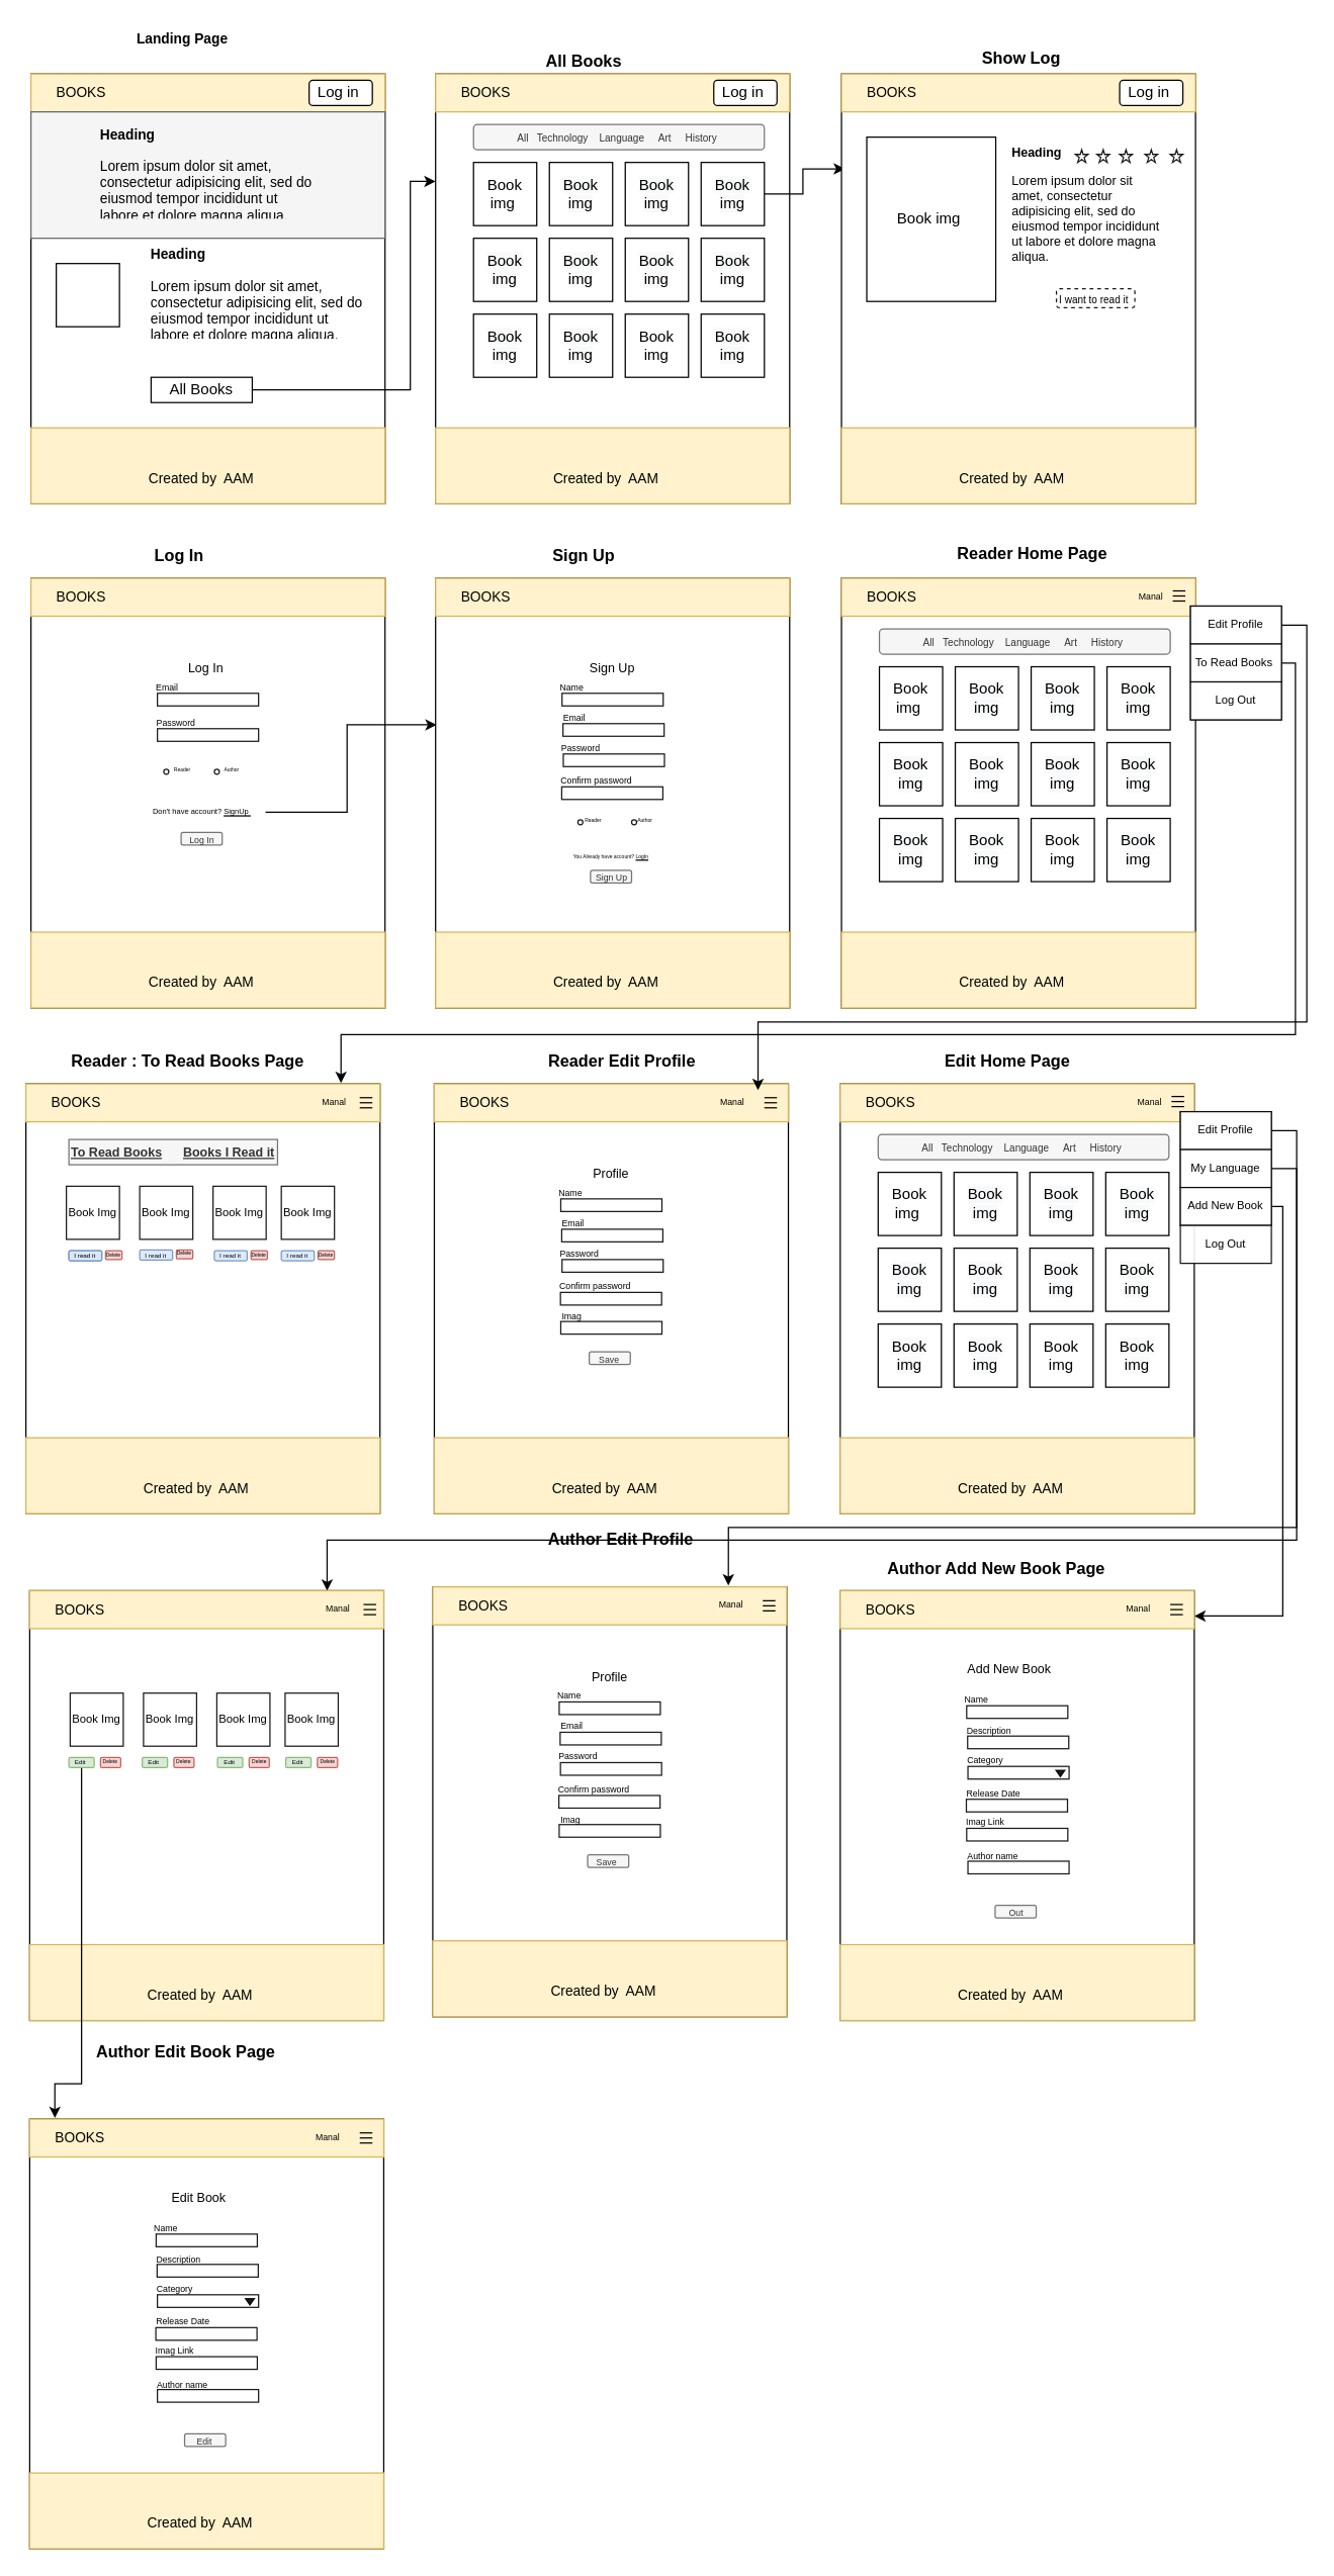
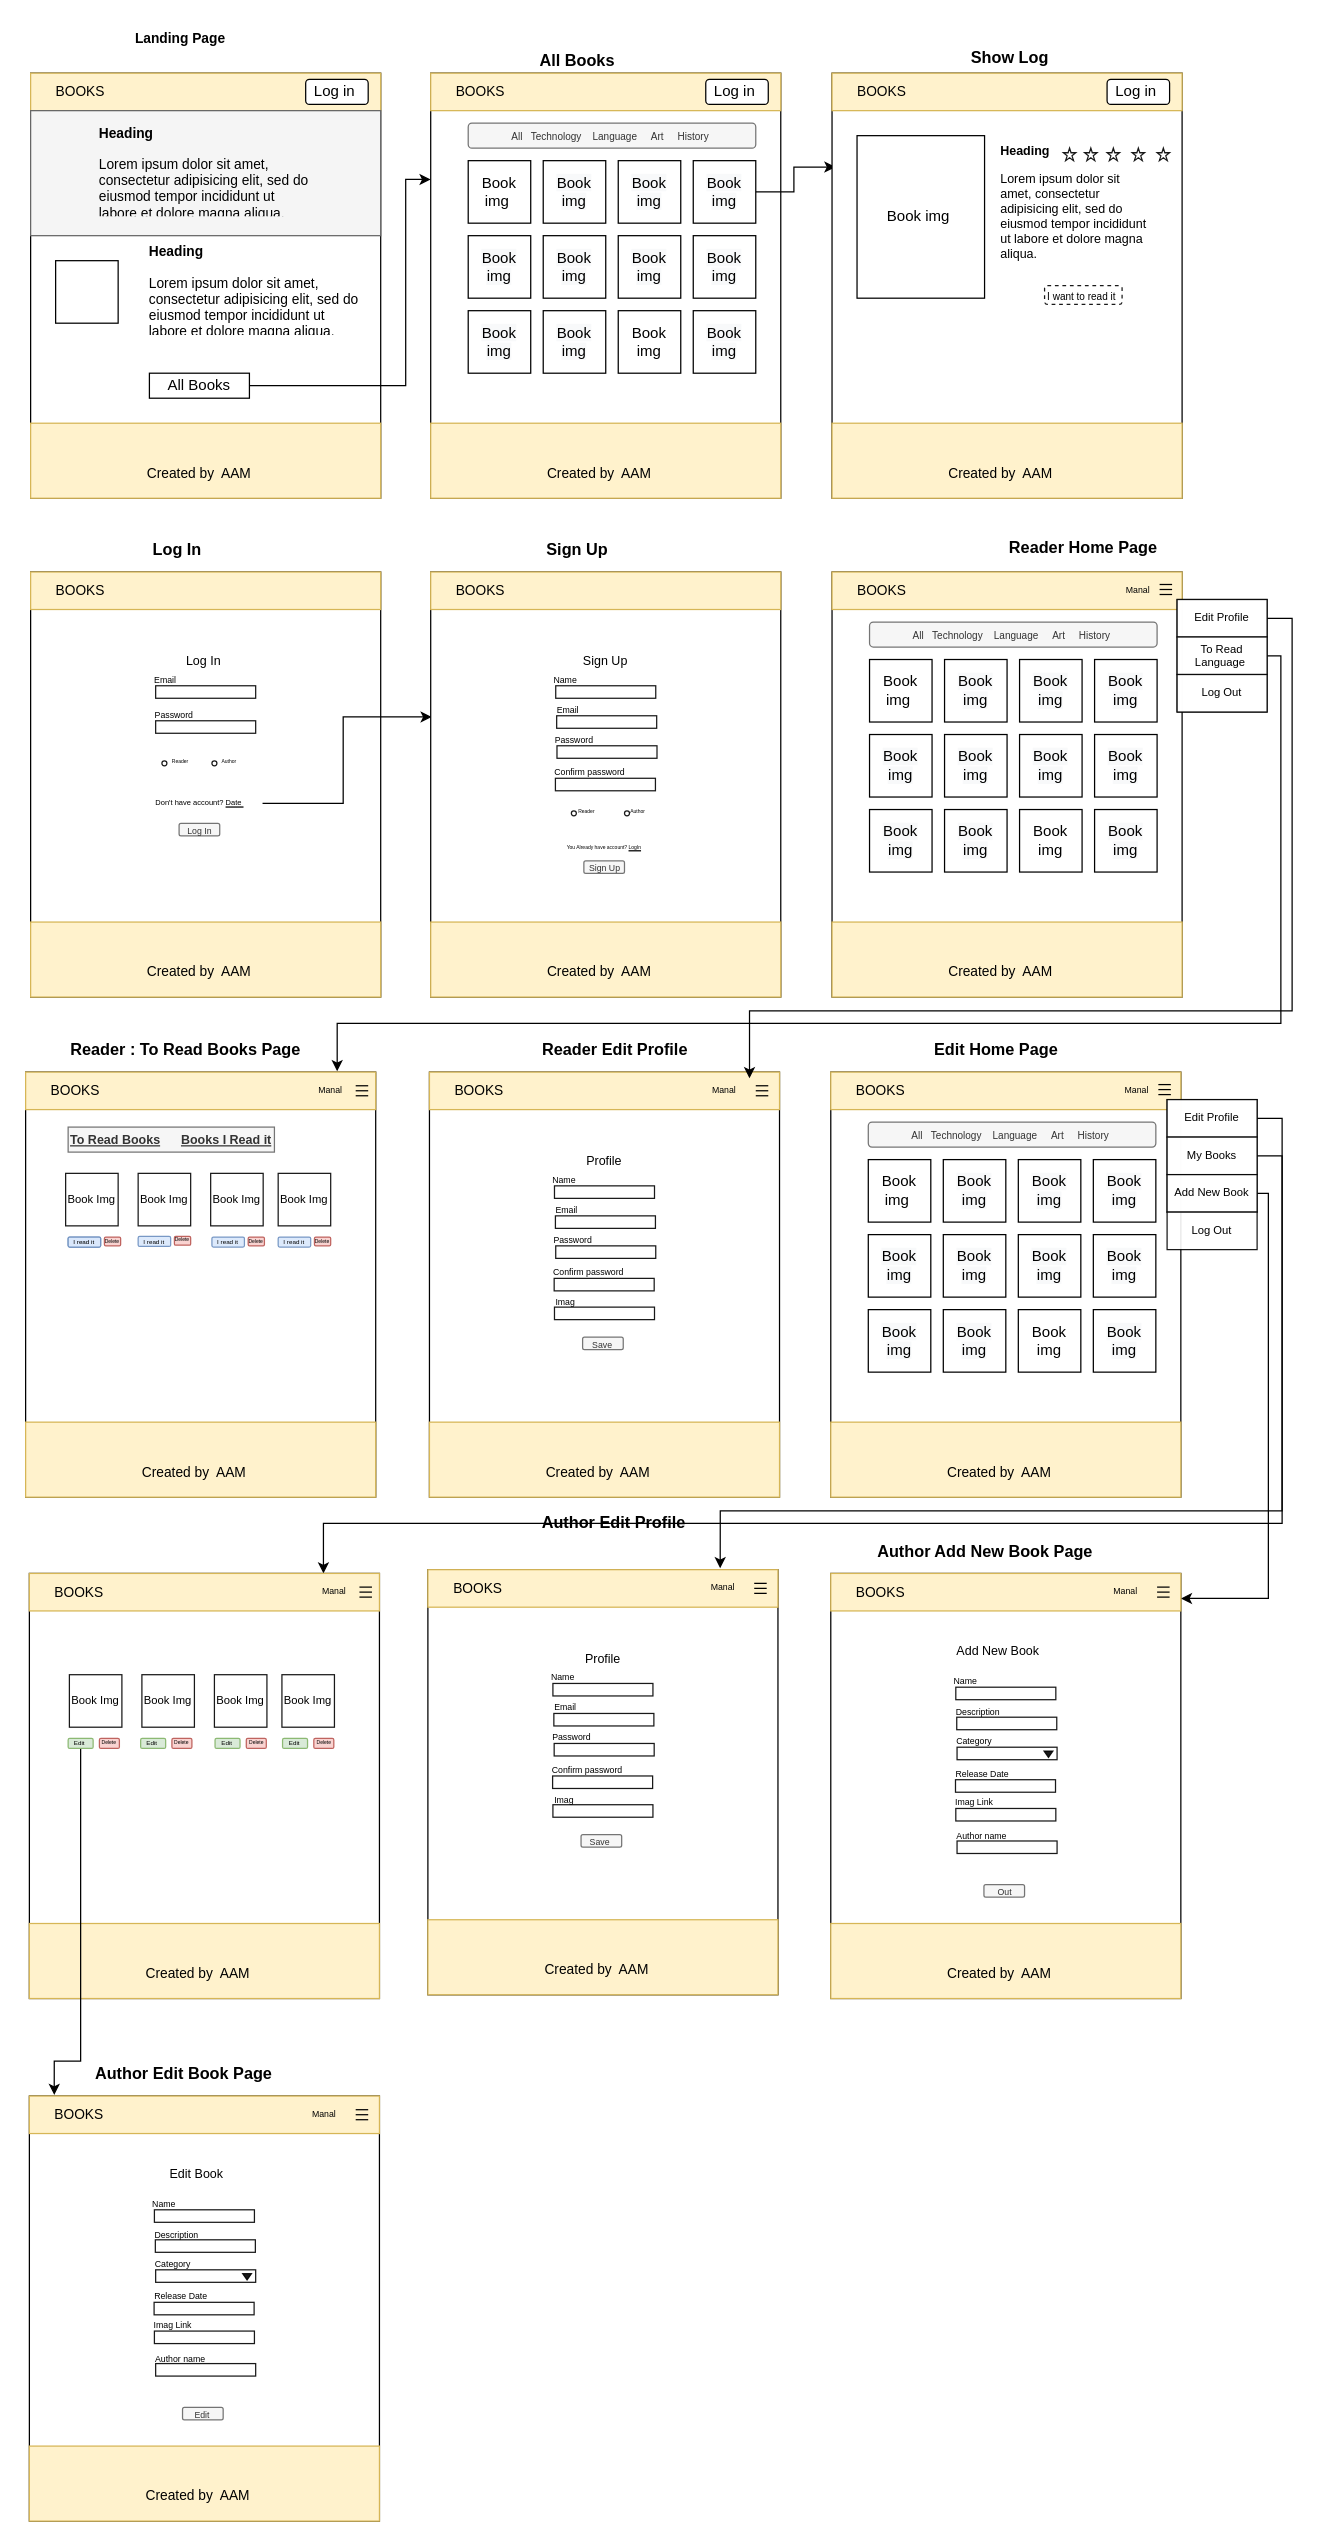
- <mxCell id="108" value="&lt;span style=&quot;font-size: 13px&quot;&gt;&lt;b&gt;Reader Home Page&amp;nbsp;&lt;/b&gt;&lt;/span&gt;" style="text;html=1;strokeColor=none;fillColor=none;align=center;verticalAlign=middle;whiteSpace=wrap;rounded=0;fontSize=11;opacity=90;" vertex="1" parent="1"><mxGeometry x="752" y="427" width="132" height="20" as="geometry" /></mxCell>
+ <mxCell id="108" value="&lt;span style=&quot;font-size: 13px&quot;&gt;&lt;b&gt;Reader Home Page&amp;nbsp;&lt;/b&gt;&lt;/span&gt;" style="text;html=1;strokeColor=none;fillColor=none;align=center;verticalAlign=middle;whiteSpace=wrap;rounded=0;fontSize=11;opacity=90;" vertex="1" parent="1"><mxGeometry x="802" y="427" width="132" height="20" as="geometry" /></mxCell>
- <mxCell id="137" value="&lt;span style=&quot;font-size: 9px&quot;&gt;To Read Books&amp;nbsp;&lt;/span&gt;" style="rounded=0;whiteSpace=wrap;html=1;fontSize=4;opacity=90;" vertex="1" parent="1"><mxGeometry x="941" y="509" width="72" height="30" as="geometry" /></mxCell>
+ <mxCell id="137" value="&lt;span style=&quot;font-size: 9px&quot;&gt;To Read Language&amp;nbsp;&lt;/span&gt;" style="rounded=0;whiteSpace=wrap;html=1;fontSize=4;opacity=90;" vertex="1" parent="1"><mxGeometry x="941" y="509" width="72" height="30" as="geometry" /></mxCell>
- <mxCell id="64" value="&lt;font style=&quot;font-size: 6px&quot;&gt;Don't have account? &lt;u&gt;SignUp&amp;nbsp;&lt;/u&gt;&lt;/font&gt;" style="text;html=1;strokeColor=none;fillColor=none;align=center;verticalAlign=middle;whiteSpace=wrap;rounded=0;fontSize=4;opacity=90;" vertex="1" parent="1"><mxGeometry x="108.5" y="632" width="101" height="20" as="geometry" /></mxCell>
+ <mxCell id="64" value="&lt;font style=&quot;font-size: 6px&quot;&gt;Don't have account? &lt;u&gt;Date&amp;nbsp;&lt;/u&gt;&lt;/font&gt;" style="text;html=1;strokeColor=none;fillColor=none;align=center;verticalAlign=middle;whiteSpace=wrap;rounded=0;fontSize=4;opacity=90;" vertex="1" parent="1"><mxGeometry x="108.5" y="632" width="101" height="20" as="geometry" /></mxCell>
- <mxCell id="171" value="&lt;span style=&quot;font-size: 9px&quot;&gt;My Language&lt;/span&gt;" style="rounded=0;whiteSpace=wrap;html=1;fontSize=4;opacity=90;" vertex="1" parent="1"><mxGeometry x="933" y="909" width="72" height="30" as="geometry" /></mxCell>
+ <mxCell id="171" value="&lt;span style=&quot;font-size: 9px&quot;&gt;My Books&lt;/span&gt;" style="rounded=0;whiteSpace=wrap;html=1;fontSize=4;opacity=90;" vertex="1" parent="1"><mxGeometry x="933" y="909" width="72" height="30" as="geometry" /></mxCell>
- <mxCell id="261" value="&lt;font style=&quot;font-size: 13px&quot;&gt;&lt;b&gt;Author Edit Book Page&amp;nbsp;&lt;/b&gt;&lt;/font&gt;" style="text;html=1;strokeColor=none;fillColor=none;align=center;verticalAlign=middle;whiteSpace=wrap;rounded=0;fontSize=11;opacity=90;" vertex="1" parent="1"><mxGeometry x="53" y="1613" width="191" height="20" as="geometry" /></mxCell>
+ <mxCell id="261" value="&lt;font style=&quot;font-size: 13px&quot;&gt;&lt;b&gt;Author Edit Book Page&amp;nbsp;&lt;/b&gt;&lt;/font&gt;" style="text;html=1;strokeColor=none;fillColor=none;align=center;verticalAlign=middle;whiteSpace=wrap;rounded=0;fontSize=11;opacity=90;" vertex="1" parent="1"><mxGeometry x="53" y="1648" width="191" height="20" as="geometry" /></mxCell>
